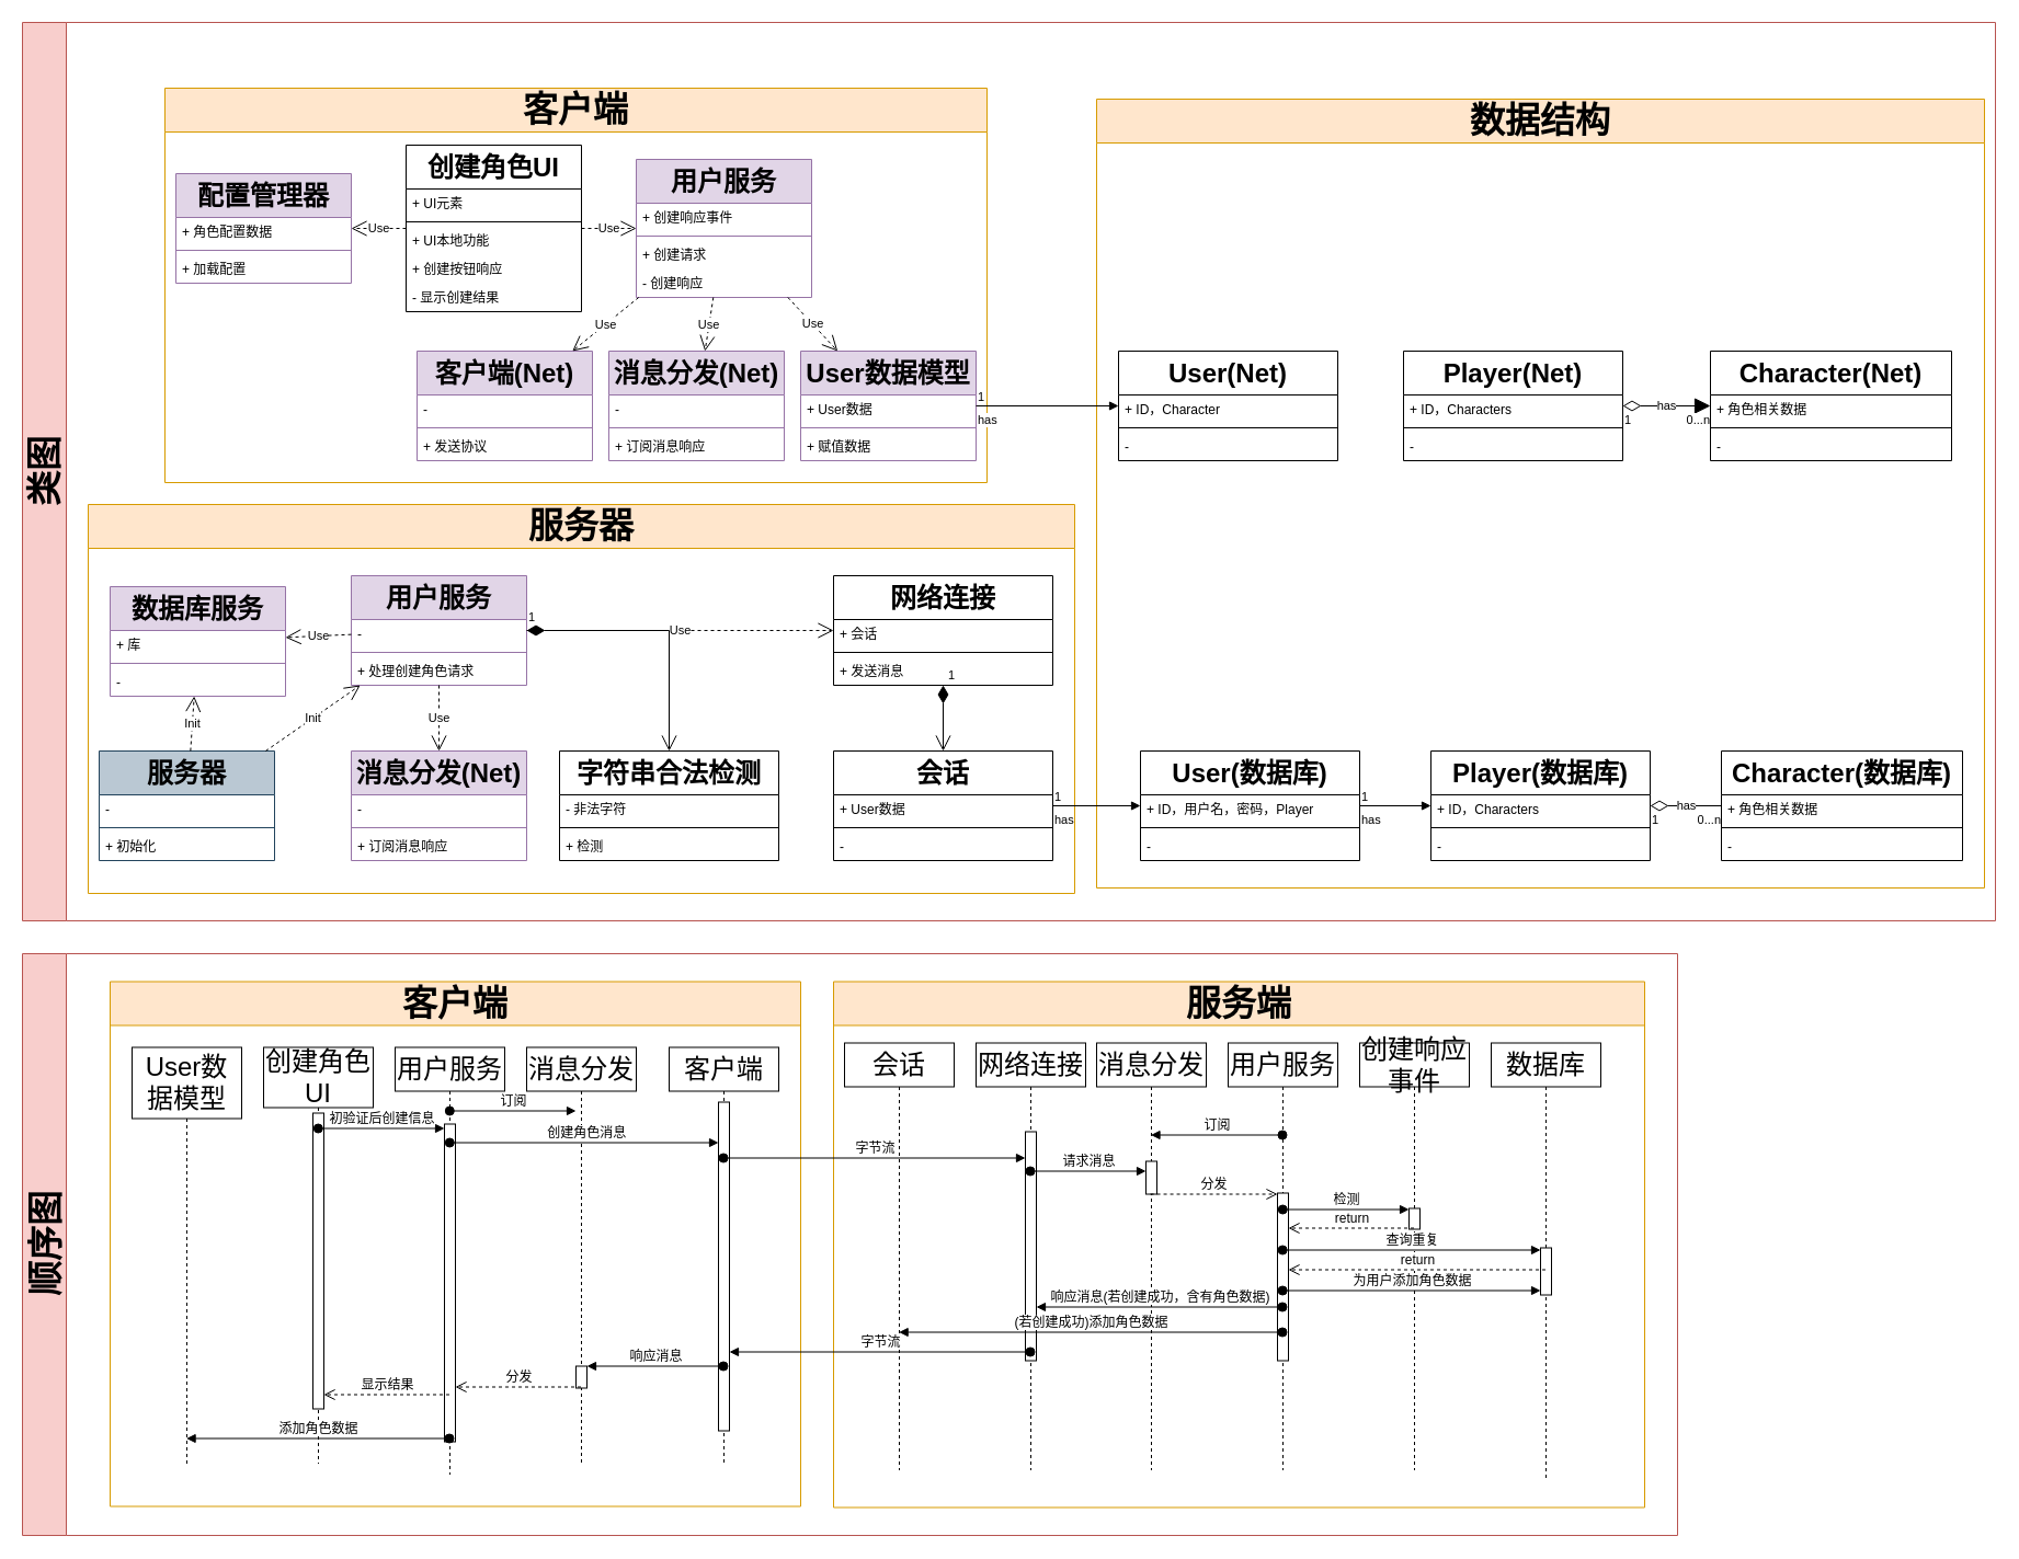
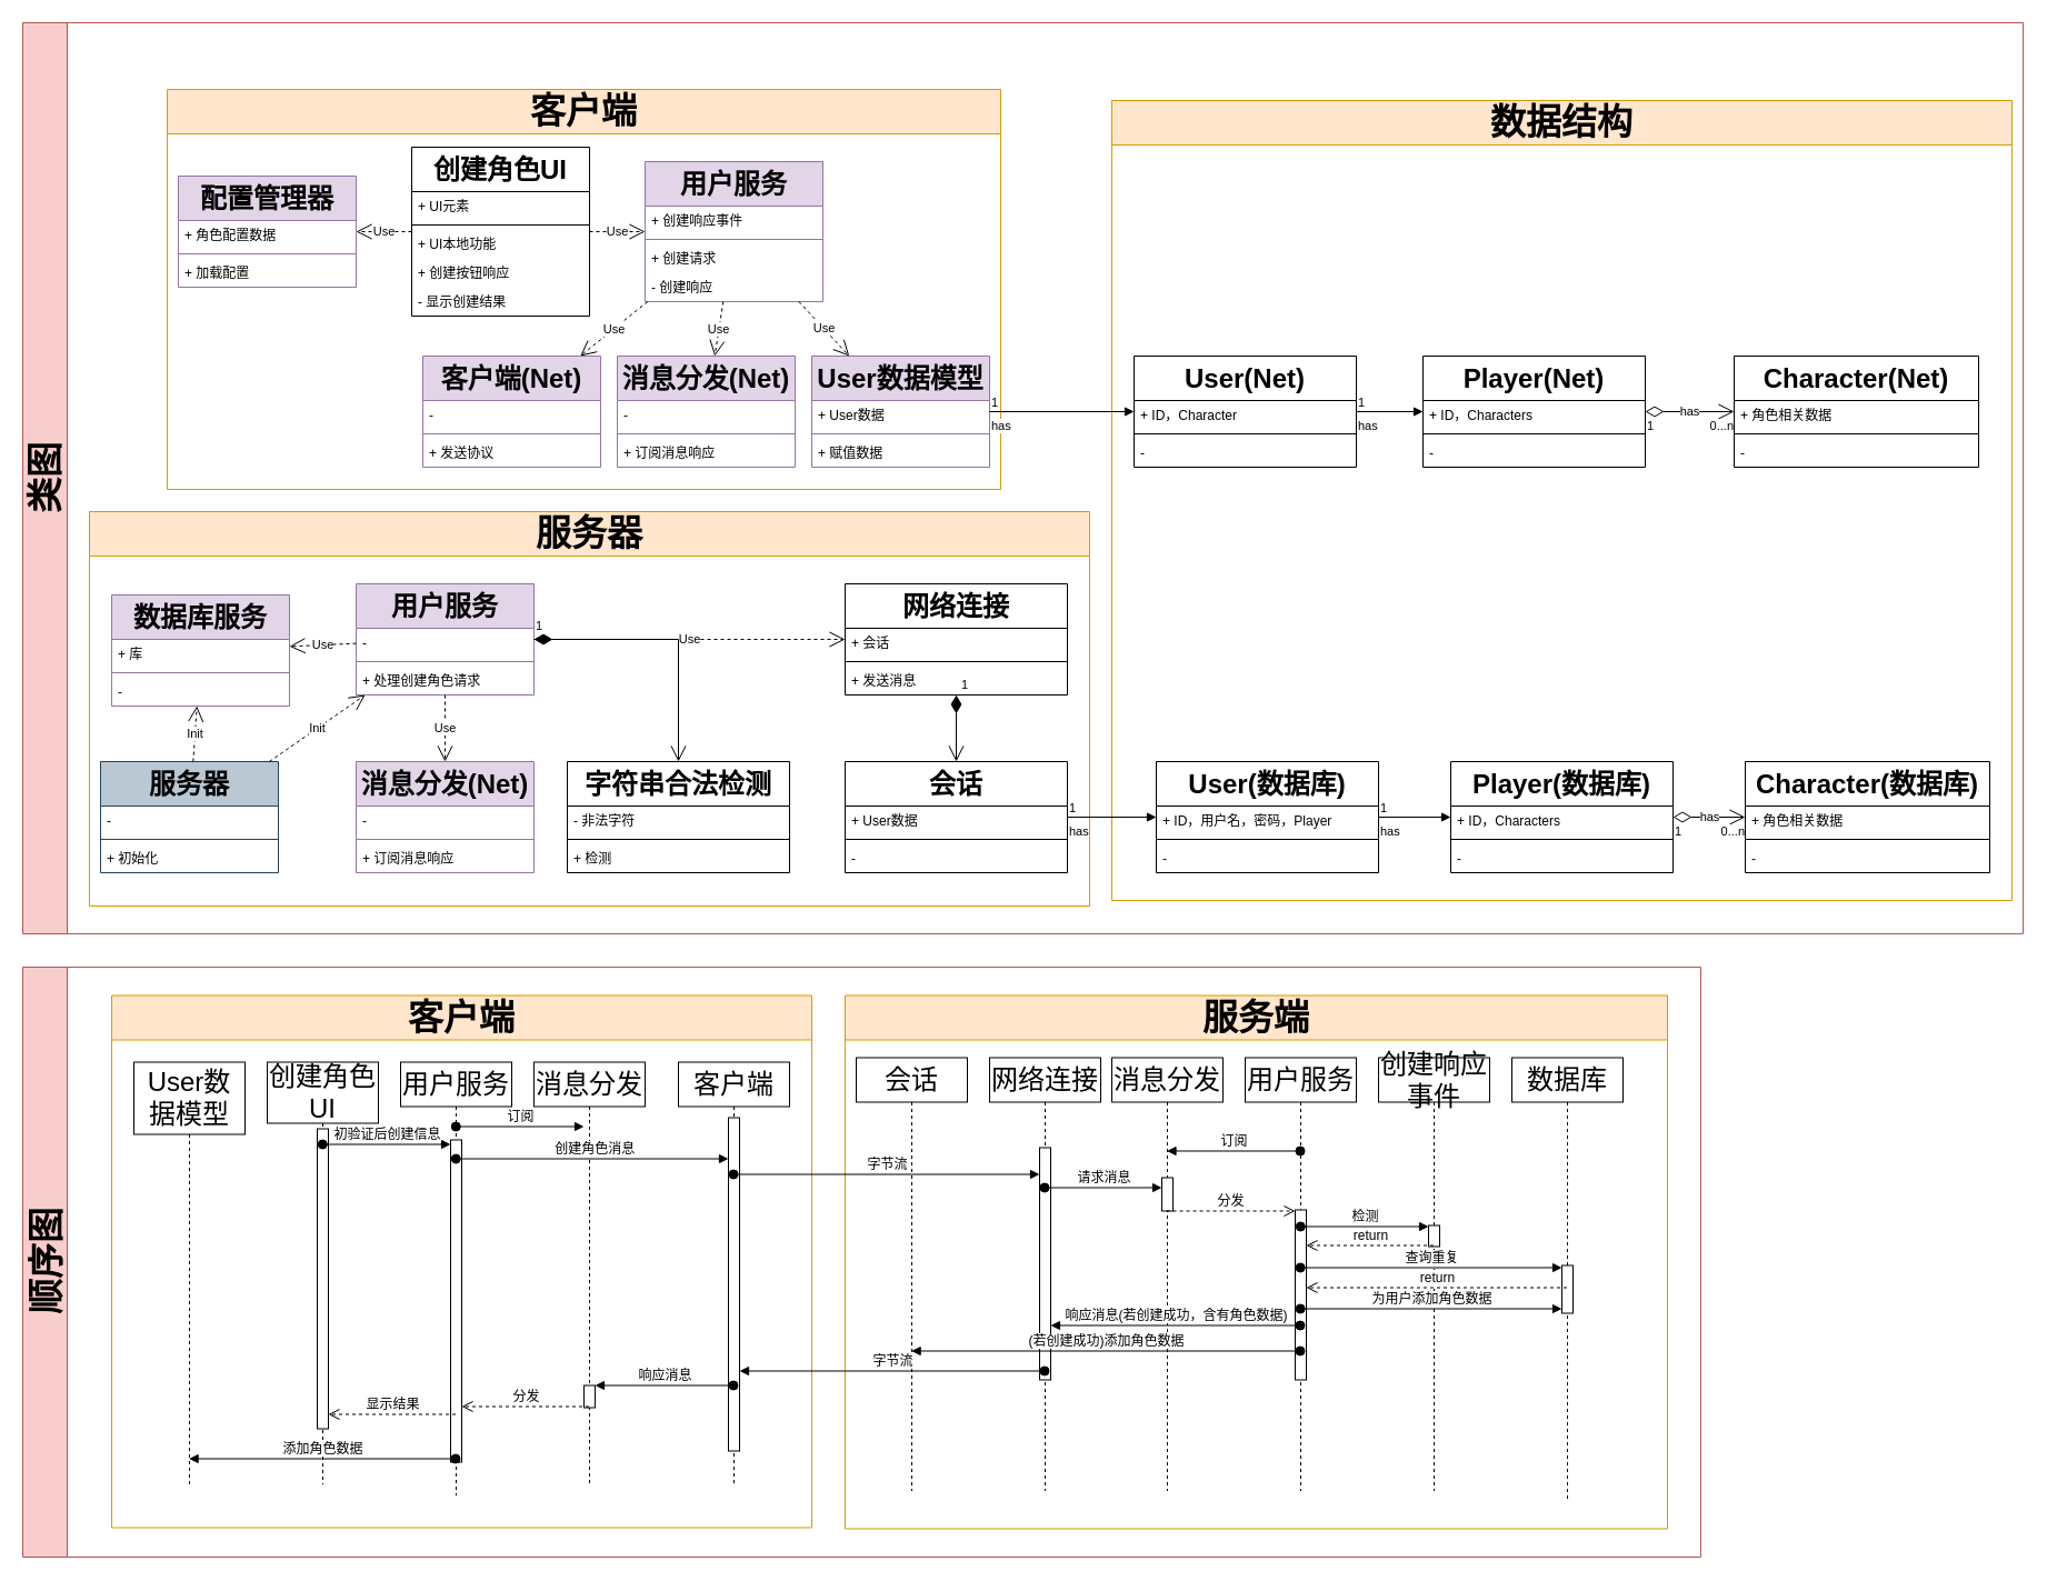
+ <mxCell id="84" value="has" style="endArrow=block;endFill=1;html=1;edgeStyle=orthogonalEdgeStyle;align=left;verticalAlign=top;rounded=0;" edge="1" parent="72" source="80" target="86"><mxGeometry x="-1" relative="1" as="geometry"><mxPoint x="220" y="180" as="sourcePoint" /><mxPoint x="380" y="180" as="targetPoint" /></mxGeometry></mxCell>
+ <mxCell id="85" value="1" style="edgeLabel;resizable=0;html=1;align=left;verticalAlign=bottom;" connectable="0" vertex="1" parent="84"><mxGeometry x="-1" relative="1" as="geometry" /></mxCell>
- <mxCell id="90" value="has" style="endArrow=block;html=1;endSize=12;startArrow=diamondThin;startSize=14;startFill=0;edgeStyle=orthogonalEdgeStyle;rounded=0;" edge="1" parent="72" source="86" target="93"><mxGeometry relative="1" as="geometry"><mxPoint x="390" y="180" as="sourcePoint" /><mxPoint x="550" y="180" as="targetPoint" /></mxGeometry></mxCell>
+ <mxCell id="90" value="has" style="endArrow=open;html=1;endSize=12;startArrow=diamondThin;startSize=14;startFill=0;edgeStyle=orthogonalEdgeStyle;rounded=0;" edge="1" parent="72" source="86" target="93"><mxGeometry relative="1" as="geometry"><mxPoint x="390" y="180" as="sourcePoint" /><mxPoint x="550" y="180" as="targetPoint" /></mxGeometry></mxCell>
- <mxCell id="77" value="has" style="endArrow=none;html=1;endSize=12;startArrow=diamondThin;startSize=14;startFill=0;edgeStyle=orthogonalEdgeStyle;rounded=0;" edge="1" parent="72" source="99" target="73"><mxGeometry relative="1" as="geometry"><mxPoint x="390" y="440" as="sourcePoint" /><mxPoint x="550" y="440" as="targetPoint" /></mxGeometry></mxCell>
+ <mxCell id="77" value="has" style="endArrow=open;html=1;endSize=12;startArrow=diamondThin;startSize=14;startFill=0;edgeStyle=orthogonalEdgeStyle;rounded=0;" edge="1" parent="72" source="99" target="73"><mxGeometry relative="1" as="geometry"><mxPoint x="390" y="440" as="sourcePoint" /><mxPoint x="550" y="440" as="targetPoint" /></mxGeometry></mxCell>
